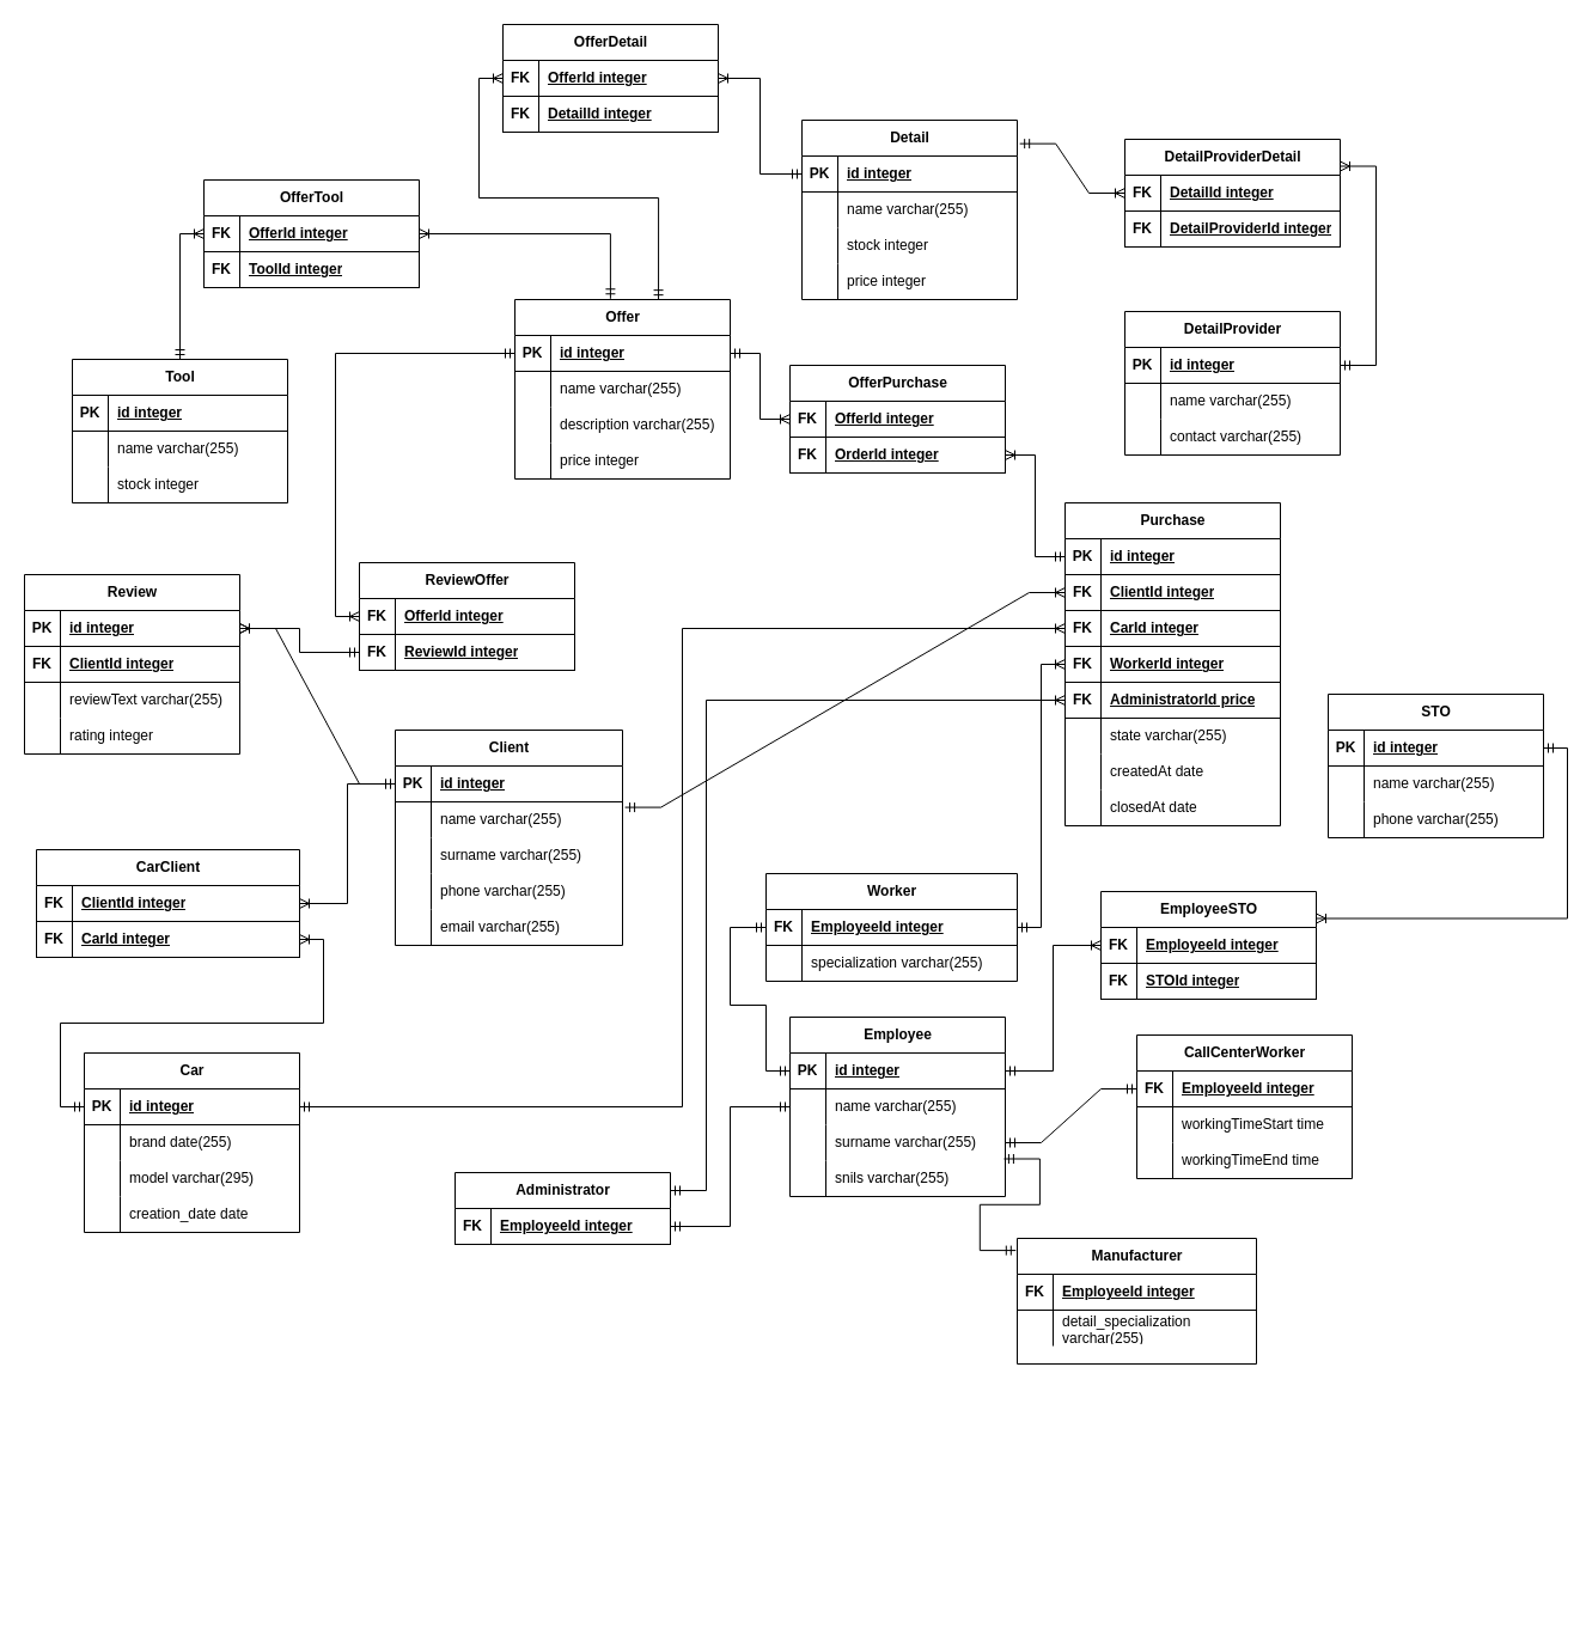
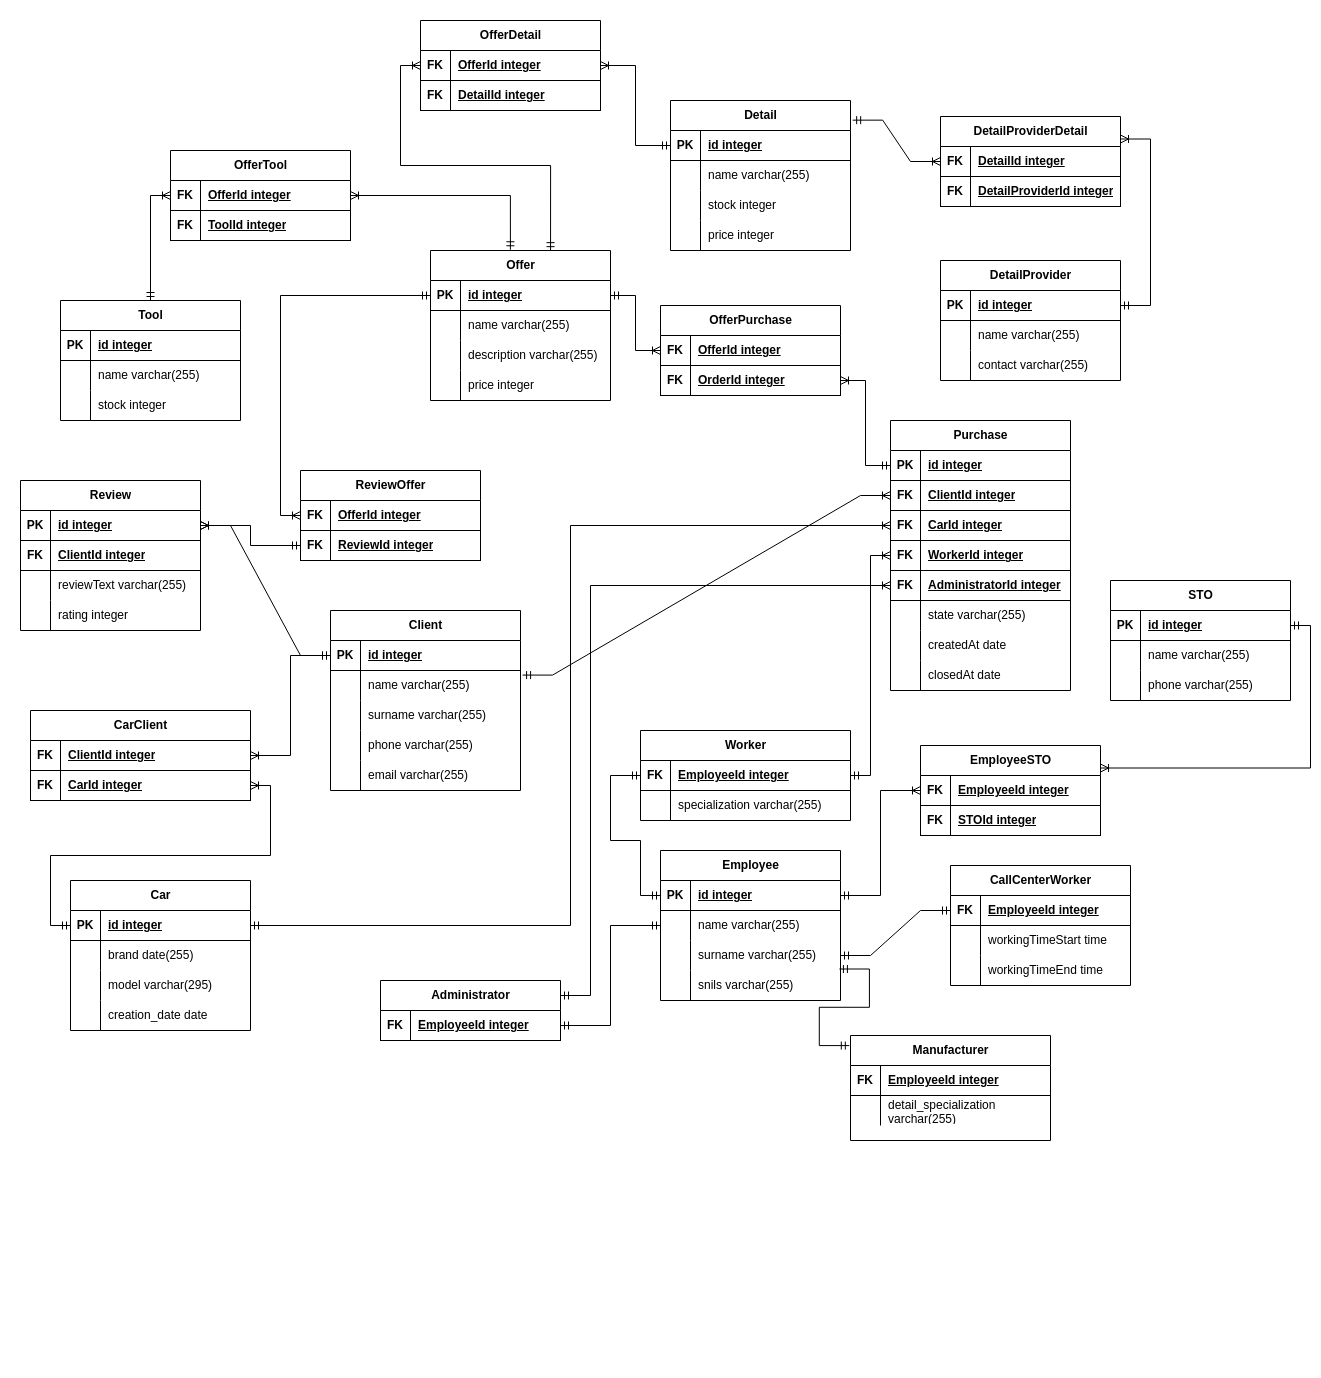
- <mxCell id="113" value="AdministratorId price" style="shape=partialRectangle;connectable=0;fillColor=none;top=0;left=0;bottom=0;right=0;align=left;spacingLeft=6;fontStyle=5;overflow=hidden;whiteSpace=wrap;html=1;" parent="111" vertex="1"><mxGeometry x="30" width="150" height="30" as="geometry"><mxRectangle width="150" height="30" as="alternateBounds" /></mxGeometry></mxCell>
+ <mxCell id="113" value="AdministratorId integer" style="shape=partialRectangle;connectable=0;fillColor=none;top=0;left=0;bottom=0;right=0;align=left;spacingLeft=6;fontStyle=5;overflow=hidden;whiteSpace=wrap;html=1;" parent="111" vertex="1"><mxGeometry x="30" width="150" height="30" as="geometry"><mxRectangle width="150" height="30" as="alternateBounds" /></mxGeometry></mxCell>
